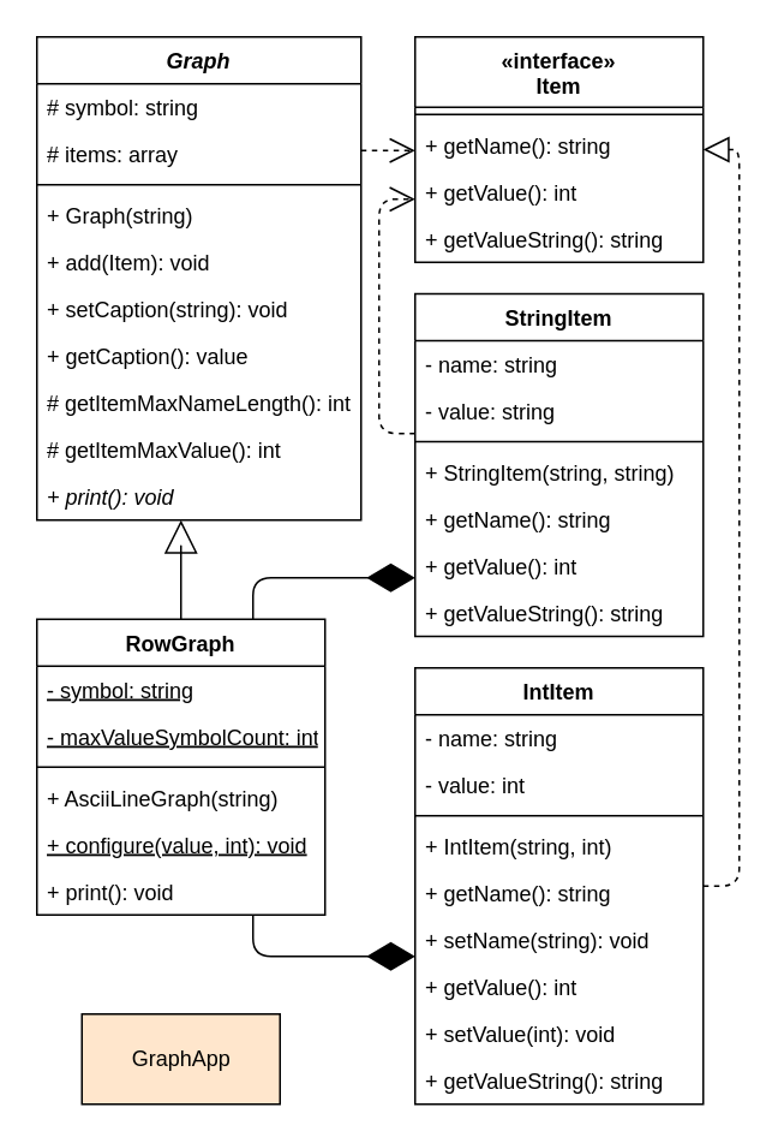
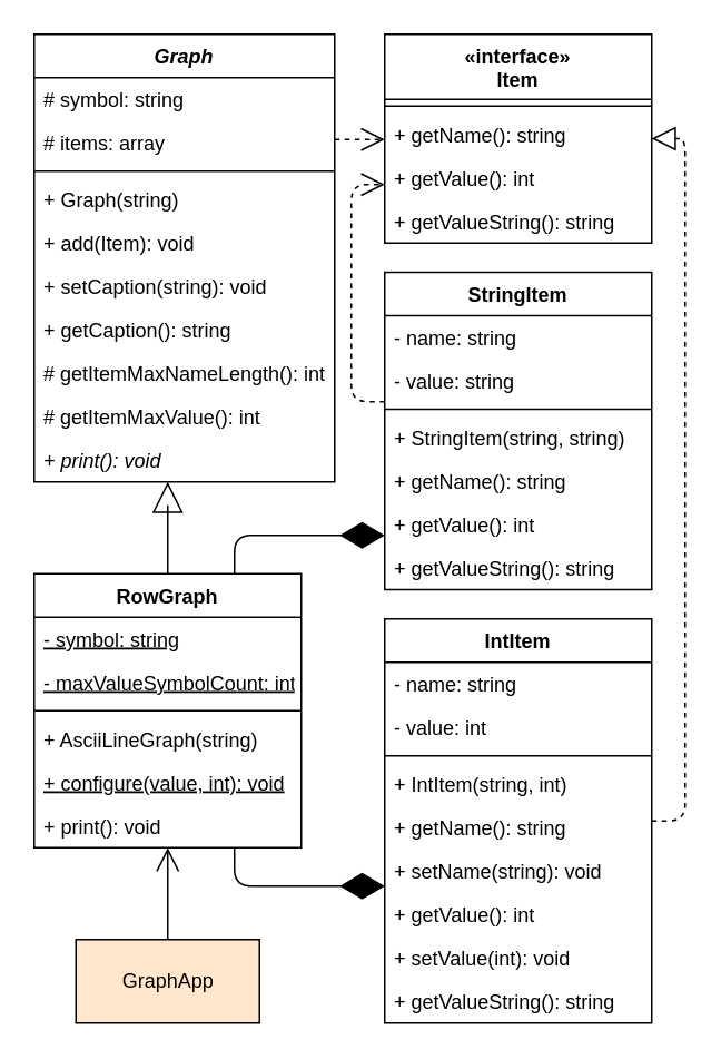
- <mxCell id="17" value="+ getCaption(): value" style="text;strokeColor=none;fillColor=none;align=left;verticalAlign=top;spacingLeft=4;spacingRight=4;overflow=hidden;rotatable=0;points=[[0,0.5],[1,0.5]];portConstraint=eastwest;" parent="10" vertex="1"><mxGeometry y="164" width="180" height="26" as="geometry" /></mxCell>
+ <mxCell id="17" value="+ getCaption(): string" style="text;strokeColor=none;fillColor=none;align=left;verticalAlign=top;spacingLeft=4;spacingRight=4;overflow=hidden;rotatable=0;points=[[0,0.5],[1,0.5]];portConstraint=eastwest;" parent="10" vertex="1"><mxGeometry y="164" width="180" height="26" as="geometry" /></mxCell>
+ <mxCell id="36" value="" style="endArrow=open;endFill=1;endSize=12;html=1;edgeStyle=orthogonalEdgeStyle;" parent="1" source="2" target="3" edge="1"><mxGeometry width="160" relative="1" as="geometry"><mxPoint x="50" y="530" as="sourcePoint" /><mxPoint x="210" y="530" as="targetPoint" /><Array as="points"><mxPoint x="75" y="500" /><mxPoint x="75" y="500" /></Array></mxGeometry></mxCell>
